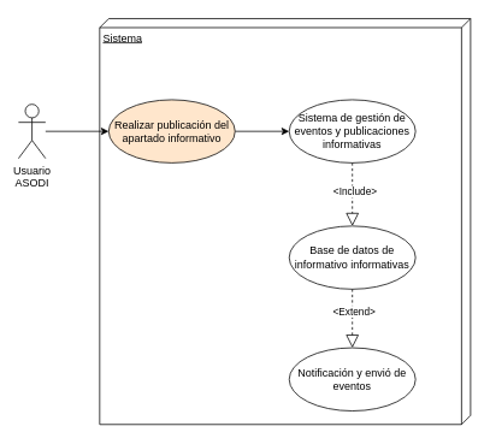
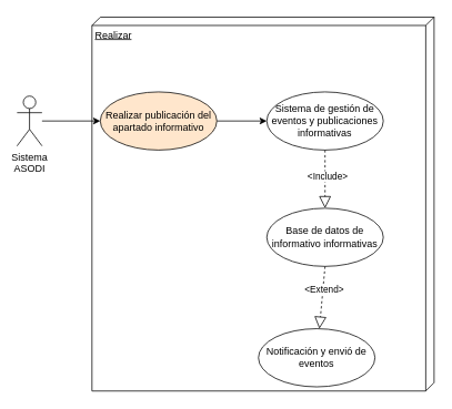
- <mxCell id="2" value="Sistema" style="verticalAlign=top;align=left;spacingTop=8;spacingLeft=2;spacingRight=12;shape=cube;size=10;direction=south;fontStyle=4;html=1;whiteSpace=wrap;" vertex="1" parent="1"><mxGeometry x="110" y="20" width="411" height="450" as="geometry" /></mxCell>
+ <mxCell id="2" value="Realizar" style="verticalAlign=top;align=left;spacingTop=8;spacingLeft=2;spacingRight=12;shape=cube;size=10;direction=south;fontStyle=4;html=1;whiteSpace=wrap;" vertex="1" parent="1"><mxGeometry x="110" y="20" width="411" height="450" as="geometry" /></mxCell>
- <mxCell id="4" value="Usuario&lt;br&gt;ASODI" style="shape=umlActor;verticalLabelPosition=bottom;verticalAlign=top;html=1;" vertex="1" parent="1"><mxGeometry x="20" y="115" width="30" height="60" as="geometry" /></mxCell>
+ <mxCell id="4" value="Sistema&lt;br&gt;ASODI" style="shape=umlActor;verticalLabelPosition=bottom;verticalAlign=top;html=1;" vertex="1" parent="1"><mxGeometry x="20" y="115" width="30" height="60" as="geometry" /></mxCell>
- <mxCell id="13" value="Notificación y envió de eventos" style="ellipse;whiteSpace=wrap;html=1;" vertex="1" parent="1"><mxGeometry x="320" y="385" width="140" height="70" as="geometry" /></mxCell>
+ <mxCell id="13" value="Notificación y envió de eventos" style="ellipse;whiteSpace=wrap;html=1;" vertex="1" parent="1"><mxGeometry x="310" y="395" width="140" height="70" as="geometry" /></mxCell>
